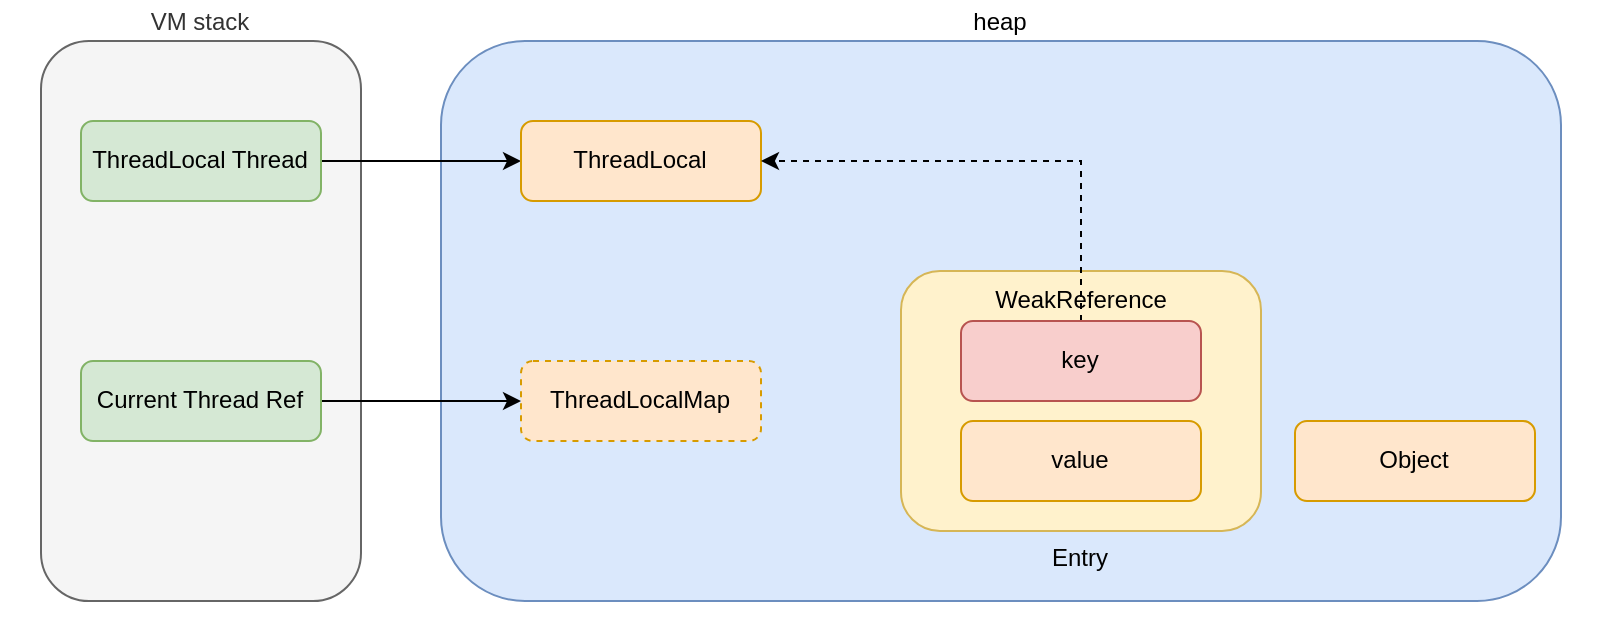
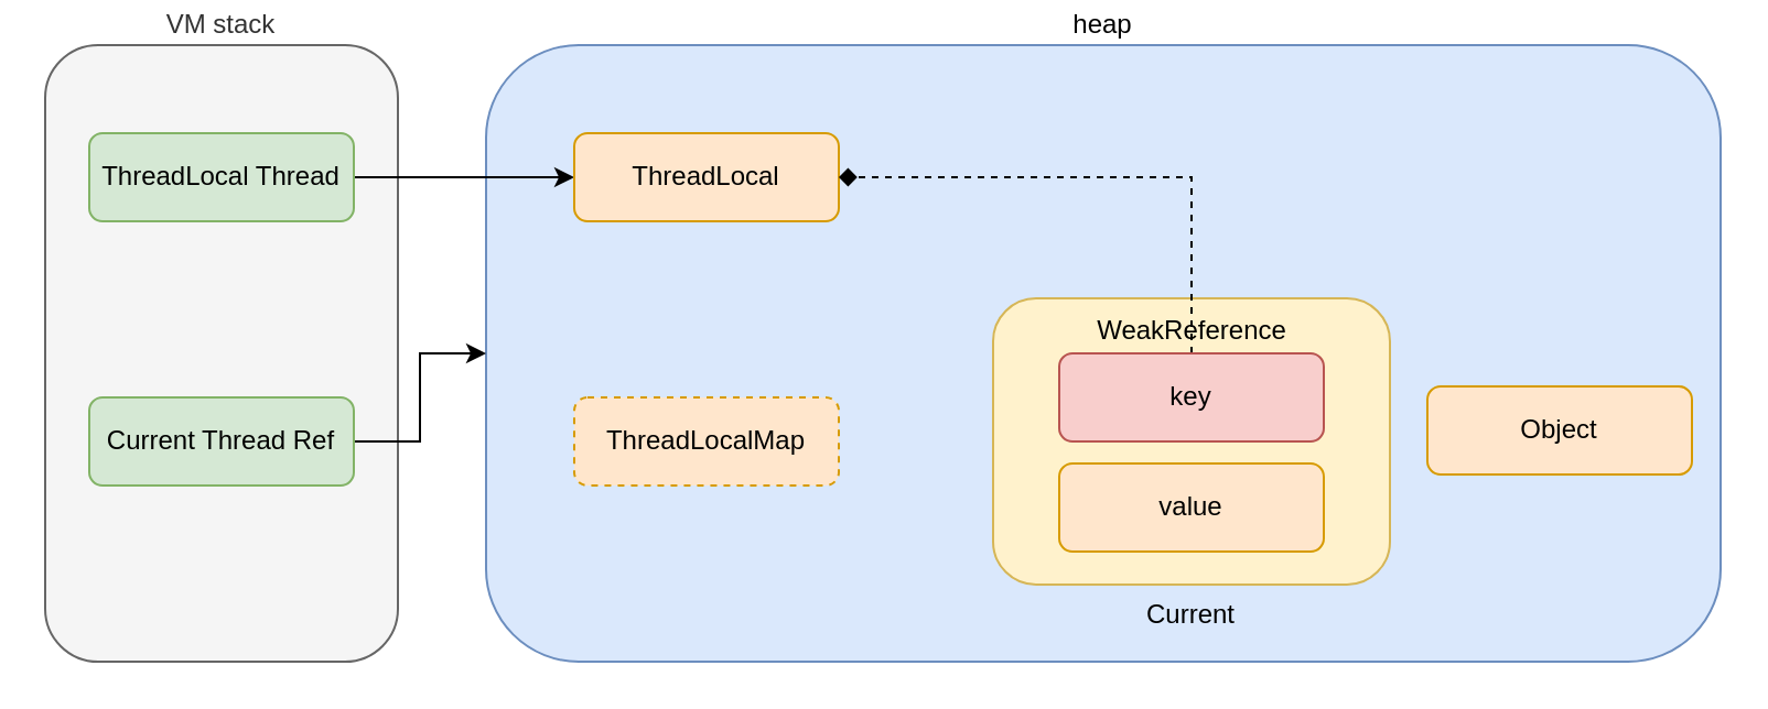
- <mxCell id="11" style="edgeStyle=orthogonalEdgeStyle;rounded=0;orthogonalLoop=1;jettySize=auto;html=1;entryX=1;entryY=0.5;entryDx=0;entryDy=0;dashed=1;" edge="1" parent="1" source="12" target="6"><mxGeometry relative="1" as="geometry"><Array as="points"><mxPoint x="540" y="80" /></Array></mxGeometry></mxCell>
+ <mxCell id="11" style="edgeStyle=orthogonalEdgeStyle;rounded=0;orthogonalLoop=1;jettySize=auto;html=1;entryX=1;entryY=0.5;entryDx=0;entryDy=0;dashed=1;endArrow=diamond;" edge="1" parent="1" source="12" target="6"><mxGeometry relative="1" as="geometry"><Array as="points"><mxPoint x="540" y="80" /></Array></mxGeometry></mxCell>
- <mxCell id="7" style="edgeStyle=orthogonalEdgeStyle;rounded=0;orthogonalLoop=1;jettySize=auto;html=1;entryX=0;entryY=0.5;entryDx=0;entryDy=0;" edge="1" parent="1" source="8" target="9"><mxGeometry relative="1" as="geometry" /></mxCell>
+ <mxCell id="7" style="edgeStyle=orthogonalEdgeStyle;rounded=0;orthogonalLoop=1;jettySize=auto;html=1;" edge="1" parent="1" source="8" target="3"><mxGeometry relative="1" as="geometry" /></mxCell>
- <mxCell id="14" value="Object" style="rounded=1;whiteSpace=wrap;html=1;fillColor=#ffe6cc;strokeColor=#d79b00;" vertex="1" parent="1"><mxGeometry x="647" y="210" width="120" height="40" as="geometry" /></mxCell>
+ <mxCell id="14" value="Object" style="rounded=1;whiteSpace=wrap;html=1;fillColor=#ffe6cc;strokeColor=#d79b00;" vertex="1" parent="1"><mxGeometry x="647" y="175" width="120" height="40" as="geometry" /></mxCell>
- <mxCell id="10" value="Entry" style="rounded=1;whiteSpace=wrap;html=1;fillColor=#fff2cc;strokeColor=#d6b656;labelPosition=center;verticalLabelPosition=bottom;align=center;verticalAlign=top;" vertex="1" parent="1"><mxGeometry x="450" y="135" width="180" height="130" as="geometry" /></mxCell>
+ <mxCell id="10" value="Current" style="rounded=1;whiteSpace=wrap;html=1;fillColor=#fff2cc;strokeColor=#d6b656;labelPosition=center;verticalLabelPosition=bottom;align=center;verticalAlign=top;" vertex="1" parent="1"><mxGeometry x="450" y="135" width="180" height="130" as="geometry" /></mxCell>
